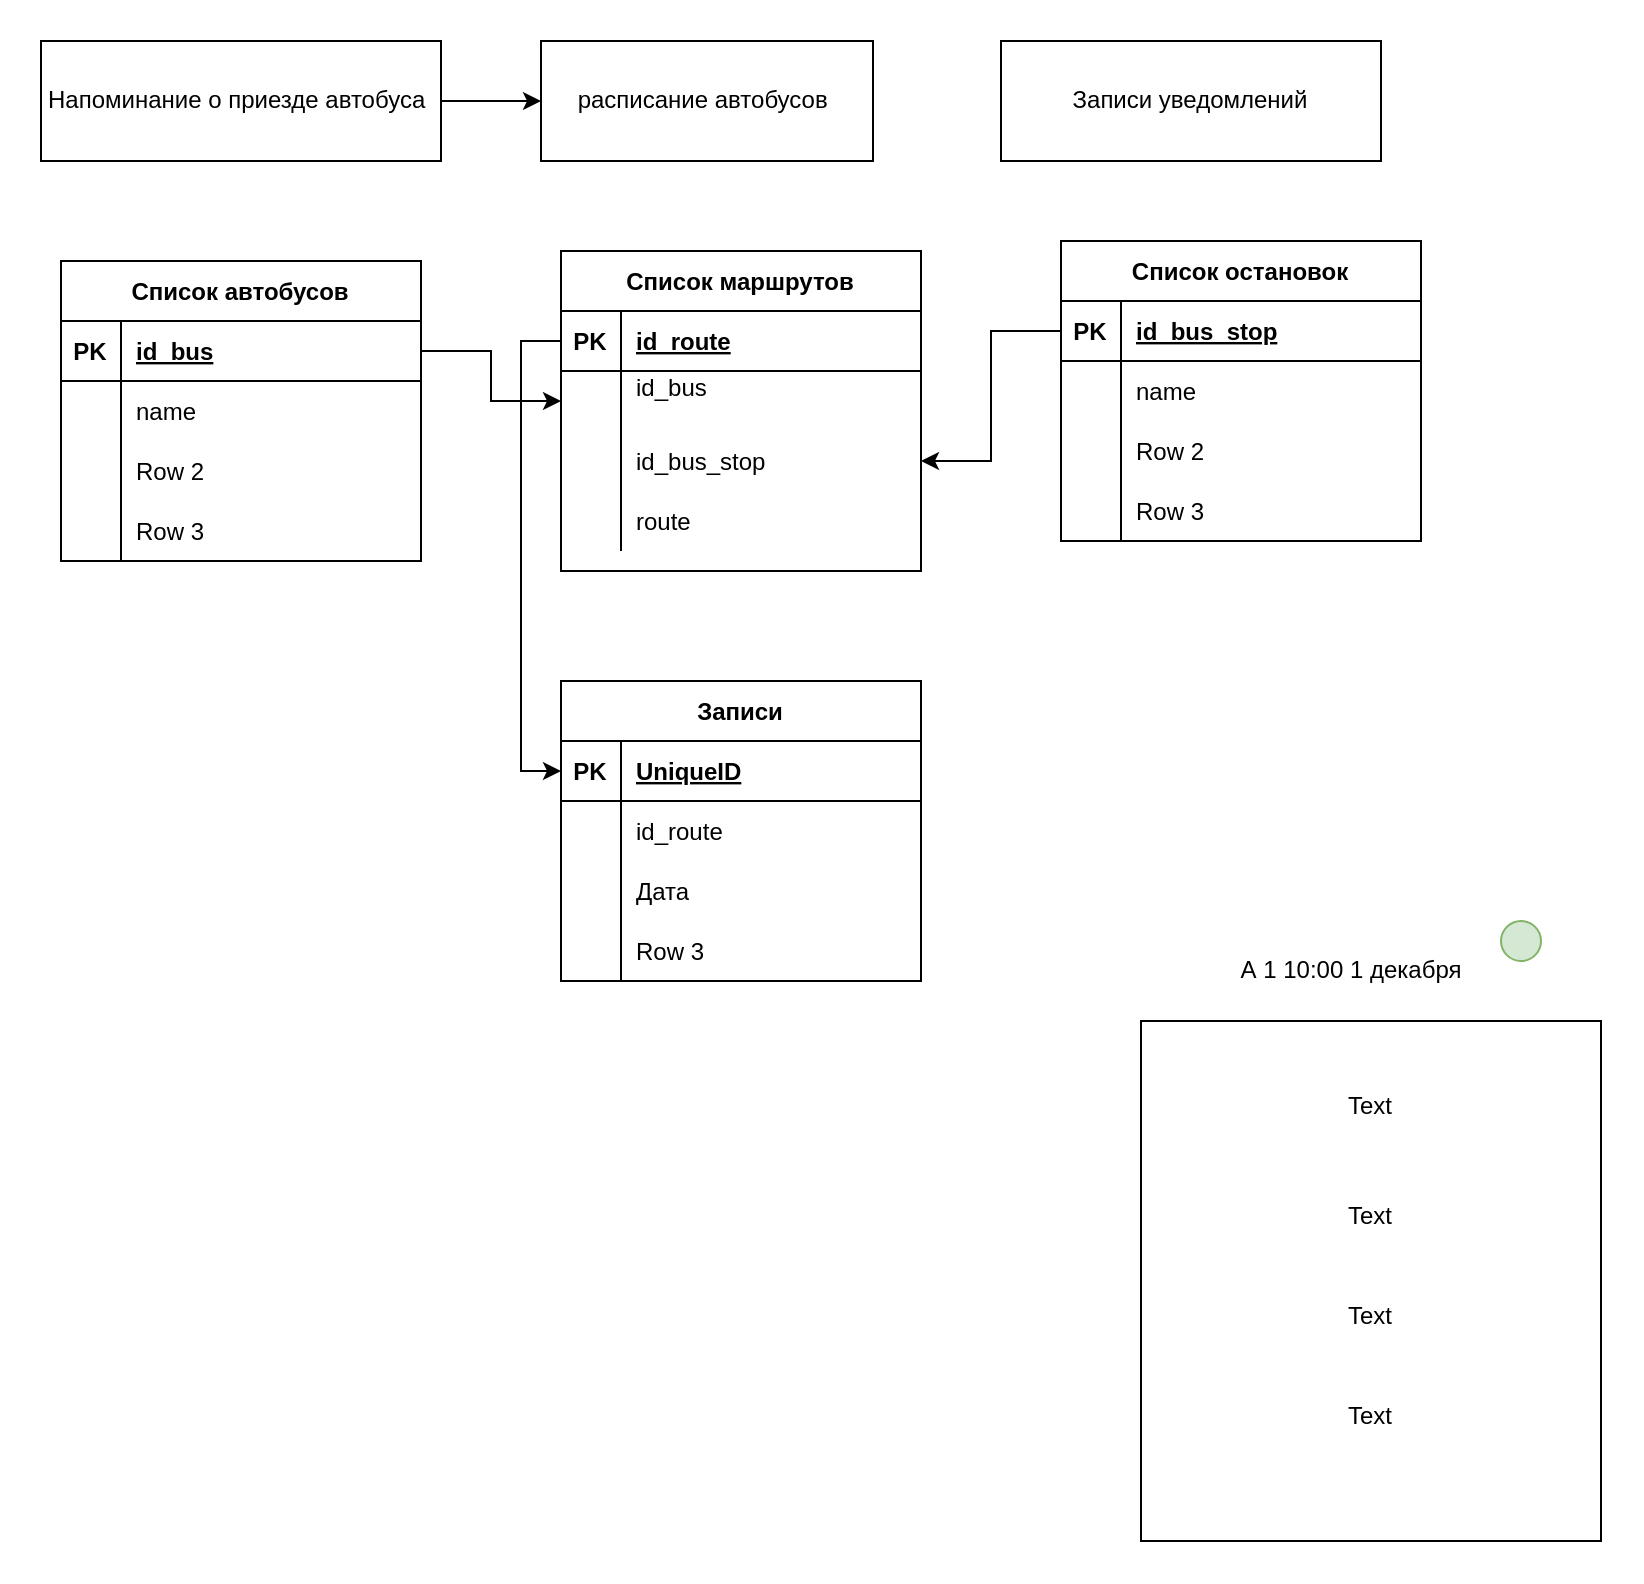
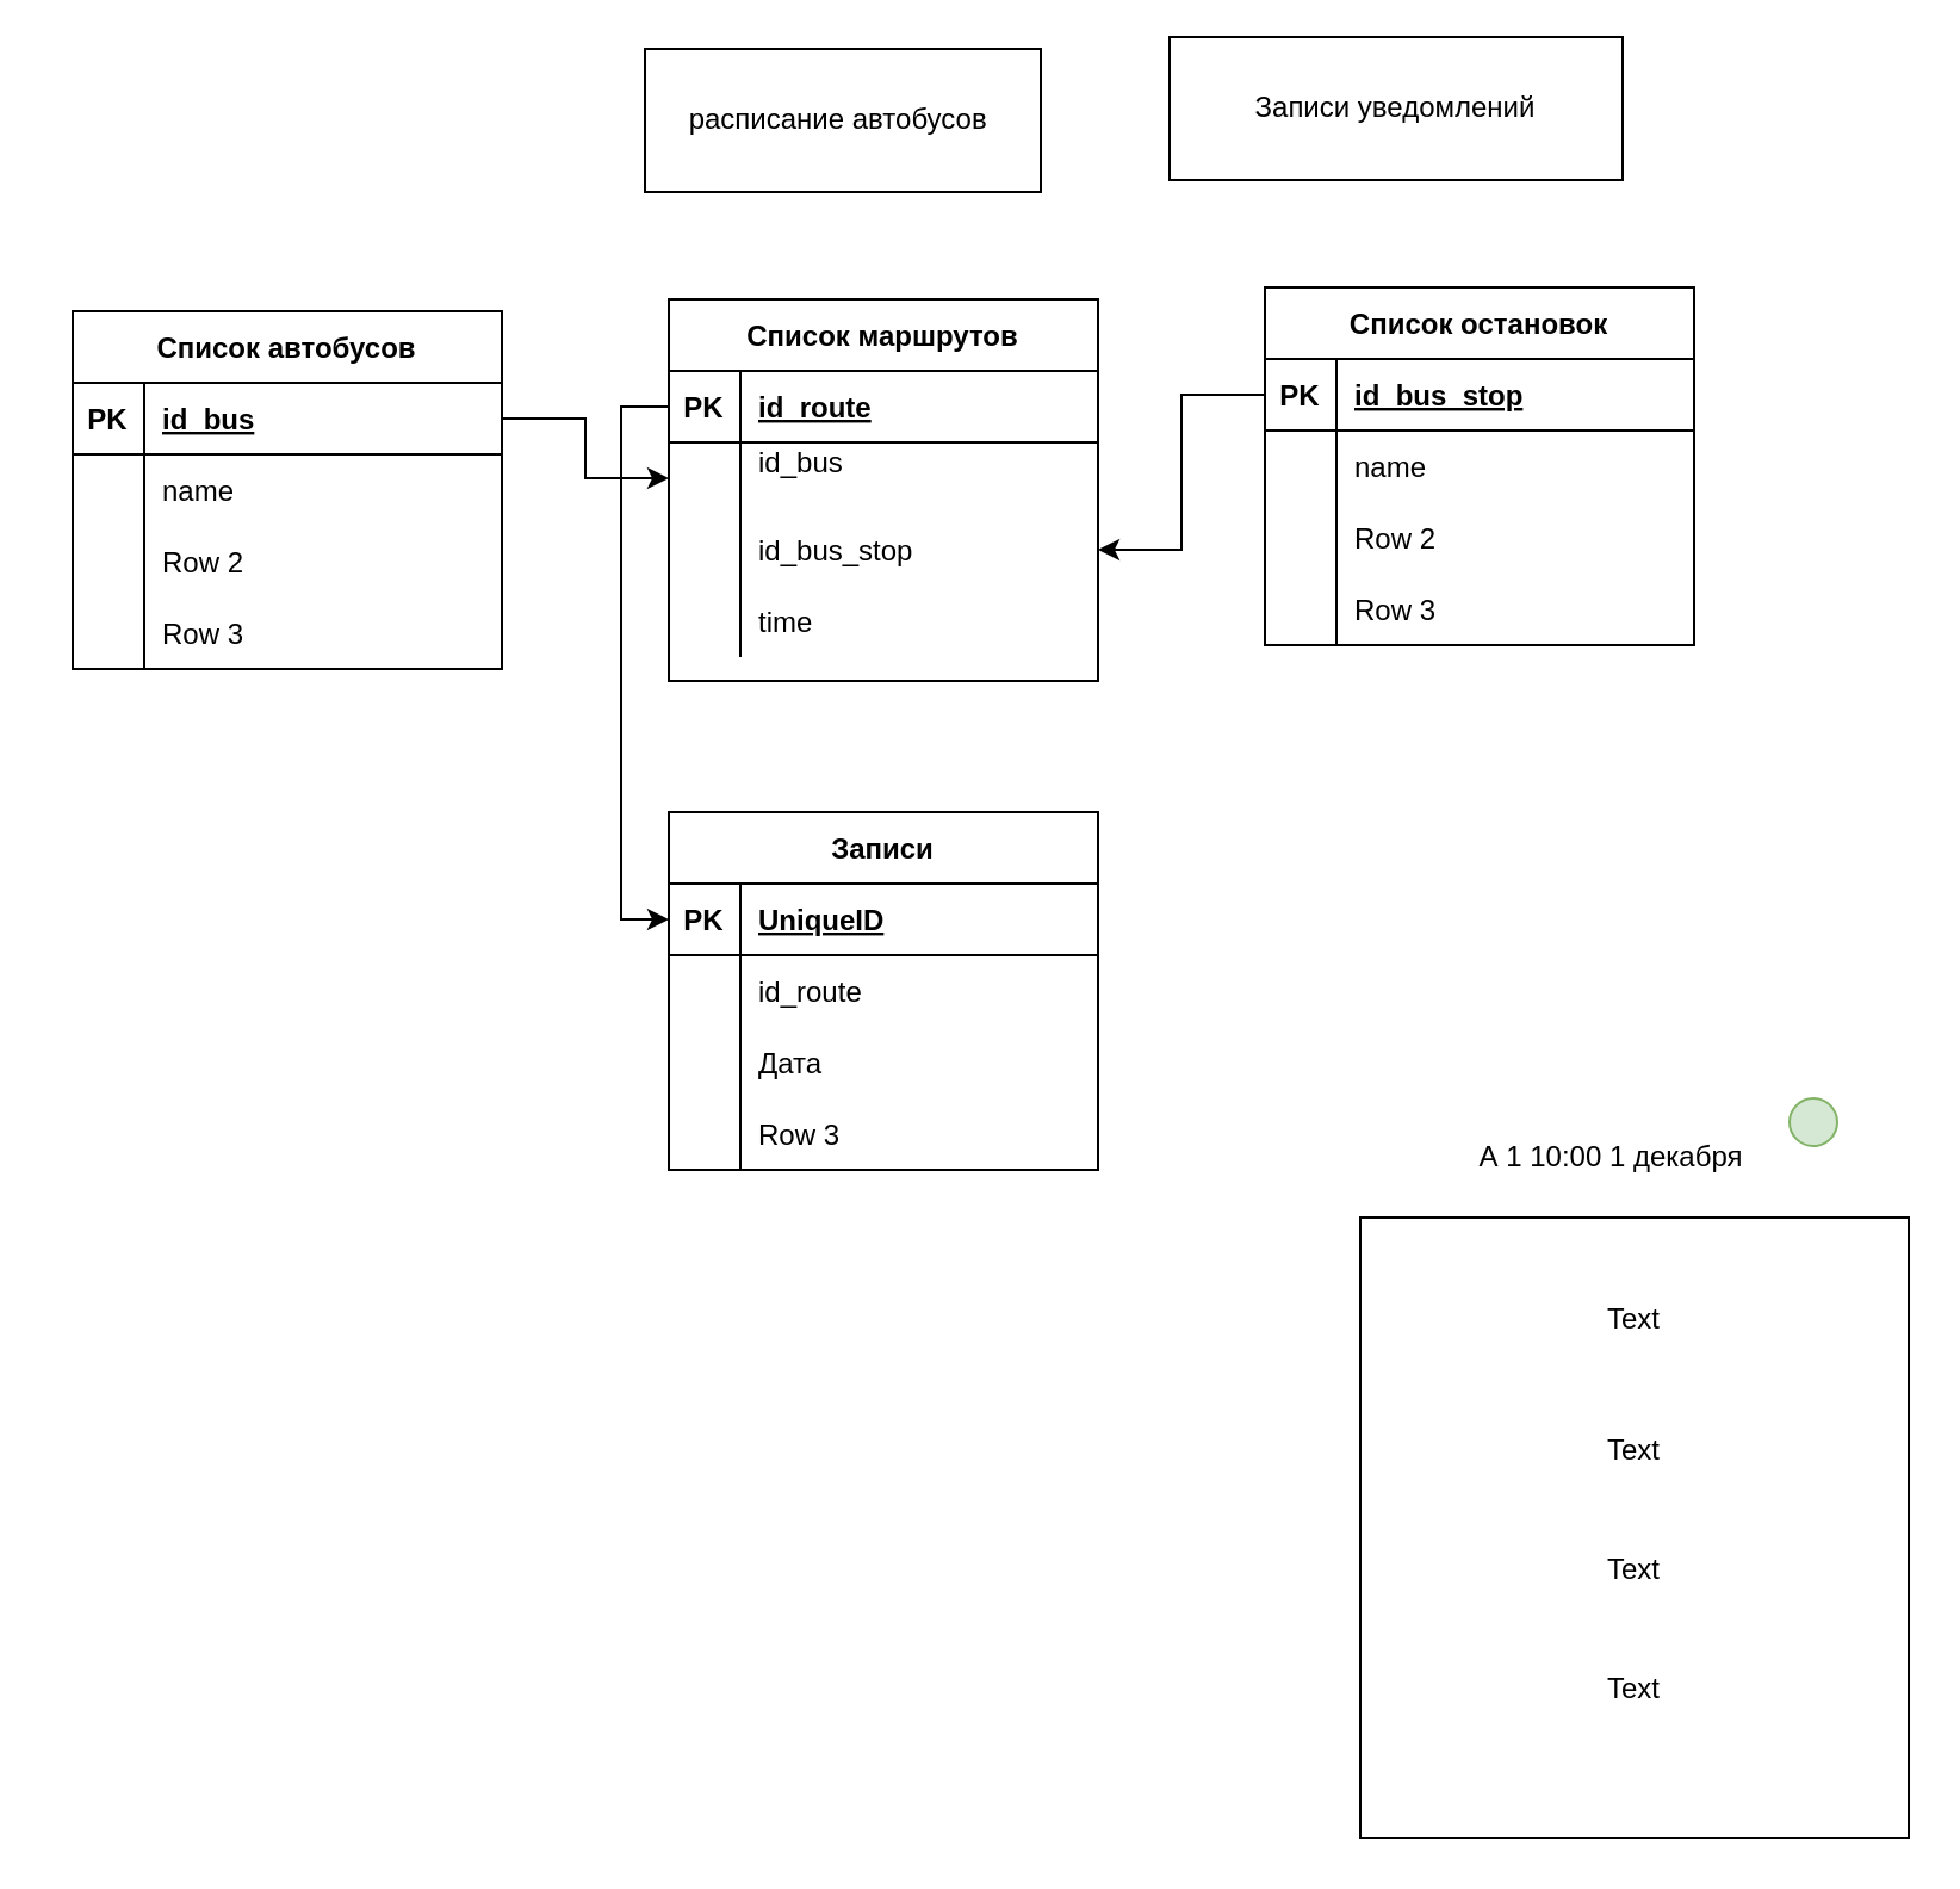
- <mxCell id="3" value="Напоминание о приезде автобуса&amp;nbsp;" style="rounded=0;whiteSpace=wrap;html=1;" vertex="1" parent="1"><mxGeometry x="20" y="20" width="200" height="60" as="geometry" /></mxCell>
- <mxCell id="2" style="edgeStyle=orthogonalEdgeStyle;rounded=0;orthogonalLoop=1;jettySize=auto;html=1;exitX=1;exitY=0.5;exitDx=0;exitDy=0;entryX=0;entryY=0.5;entryDx=0;entryDy=0;" edge="1" parent="1" source="3" target="4"><mxGeometry relative="1" as="geometry" /></mxCell>
- <mxCell id="5" value="Записи уведомлений" style="rounded=0;whiteSpace=wrap;html=1;" vertex="1" parent="1"><mxGeometry x="500" y="20" width="190" height="60" as="geometry" /></mxCell>
+ <mxCell id="5" value="Записи уведомлений" style="rounded=0;whiteSpace=wrap;html=1;" vertex="1" parent="1"><mxGeometry x="490" y="15" width="190" height="60" as="geometry" /></mxCell>
- <mxCell id="44" value="route" style="shape=partialRectangle;connectable=0;fillColor=none;top=0;left=0;bottom=0;right=0;align=left;spacingLeft=6;overflow=hidden;" vertex="1" parent="42"><mxGeometry x="30" width="150" height="30" as="geometry"><mxRectangle width="150" height="30" as="alternateBounds" /></mxGeometry></mxCell>
+ <mxCell id="44" value="time" style="shape=partialRectangle;connectable=0;fillColor=none;top=0;left=0;bottom=0;right=0;align=left;spacingLeft=6;overflow=hidden;" vertex="1" parent="42"><mxGeometry x="30" width="150" height="30" as="geometry"><mxRectangle width="150" height="30" as="alternateBounds" /></mxGeometry></mxCell>
